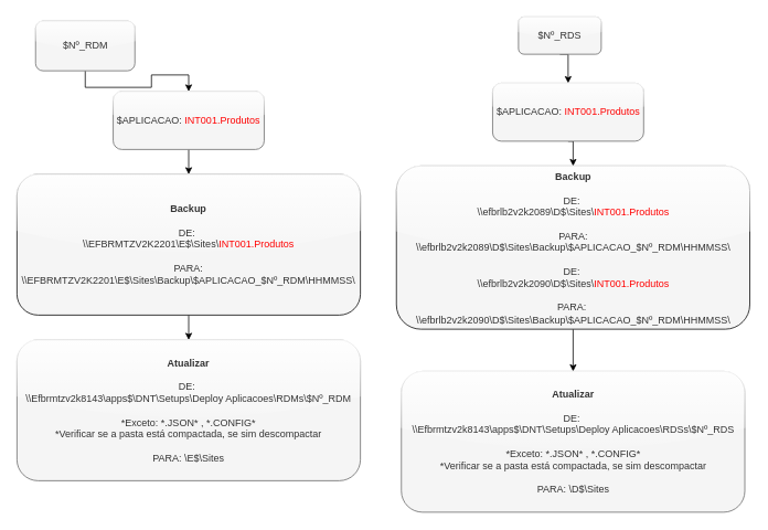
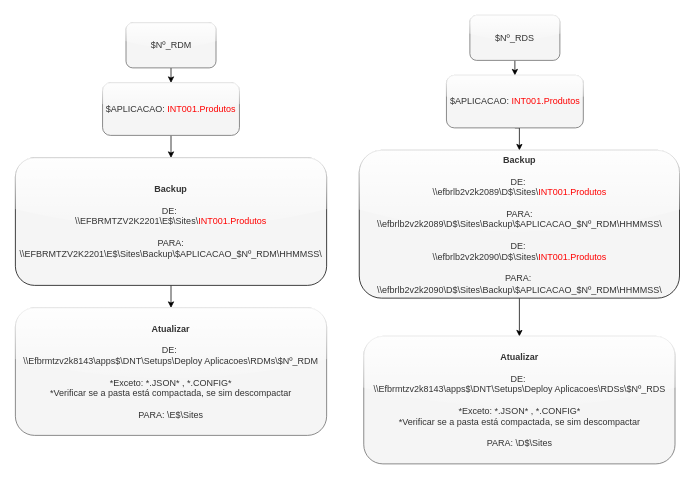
- <mxCell id="10" value="$Nº_RDS" style="rounded=1;whiteSpace=wrap;html=1;fillColor=#f5f5f5;strokeColor=#666666;fontColor=#333333;glass=1;" vertex="1" parent="1"><mxGeometry x="626" y="20" width="100" height="45" as="geometry" /></mxCell>
+ <mxCell id="10" value="$Nº_RDS" style="rounded=1;whiteSpace=wrap;html=1;fillColor=#f5f5f5;strokeColor=#666666;fontColor=#333333;glass=1;" vertex="1" parent="1"><mxGeometry x="626" y="20" width="120" height="60" as="geometry" /></mxCell>
- <mxCell id="3" value="$Nº_RDM" style="rounded=1;whiteSpace=wrap;html=1;fillColor=#f5f5f5;strokeColor=#666666;fontColor=#333333;glass=1;" vertex="1" parent="1"><mxGeometry x="42.5" y="25" width="120" height="60" as="geometry" /></mxCell>
+ <mxCell id="3" value="$Nº_RDM" style="rounded=1;whiteSpace=wrap;html=1;fillColor=#f5f5f5;strokeColor=#666666;fontColor=#333333;glass=1;" vertex="1" parent="1"><mxGeometry x="167.5" y="30" width="120" height="60" as="geometry" /></mxCell>
